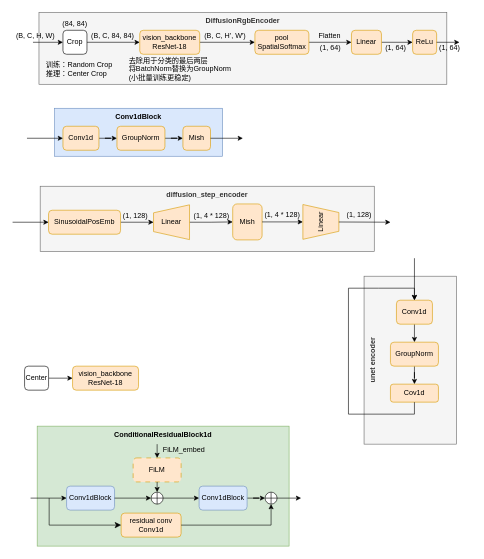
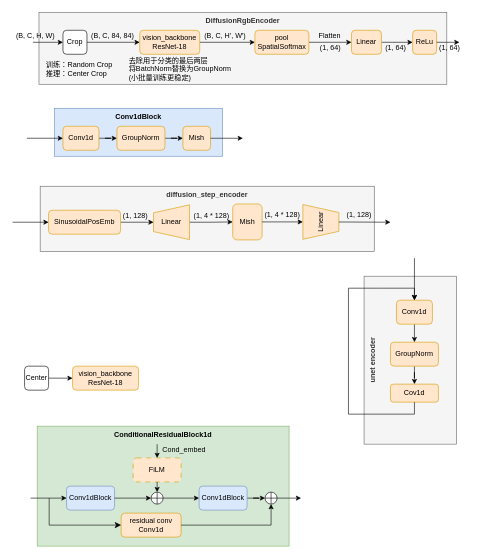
- <mxCell id="30" value="(84, 84)" style="text;whiteSpace=wrap;align=center;verticalAlign=middle;" vertex="1" parent="14"><mxGeometry x="65" y="10" width="70" height="20" as="geometry" /></mxCell>
- <mxCell id="66" value="FiLM_embed" style="text;whiteSpace=wrap;align=center;verticalAlign=middle;" vertex="1" parent="61"><mxGeometry x="221" y="30" width="70" height="20" as="geometry" /></mxCell>
+ <mxCell id="66" value="Cond_embed" style="text;whiteSpace=wrap;align=center;verticalAlign=middle;" vertex="1" parent="61"><mxGeometry x="221" y="30" width="70" height="20" as="geometry" /></mxCell>
